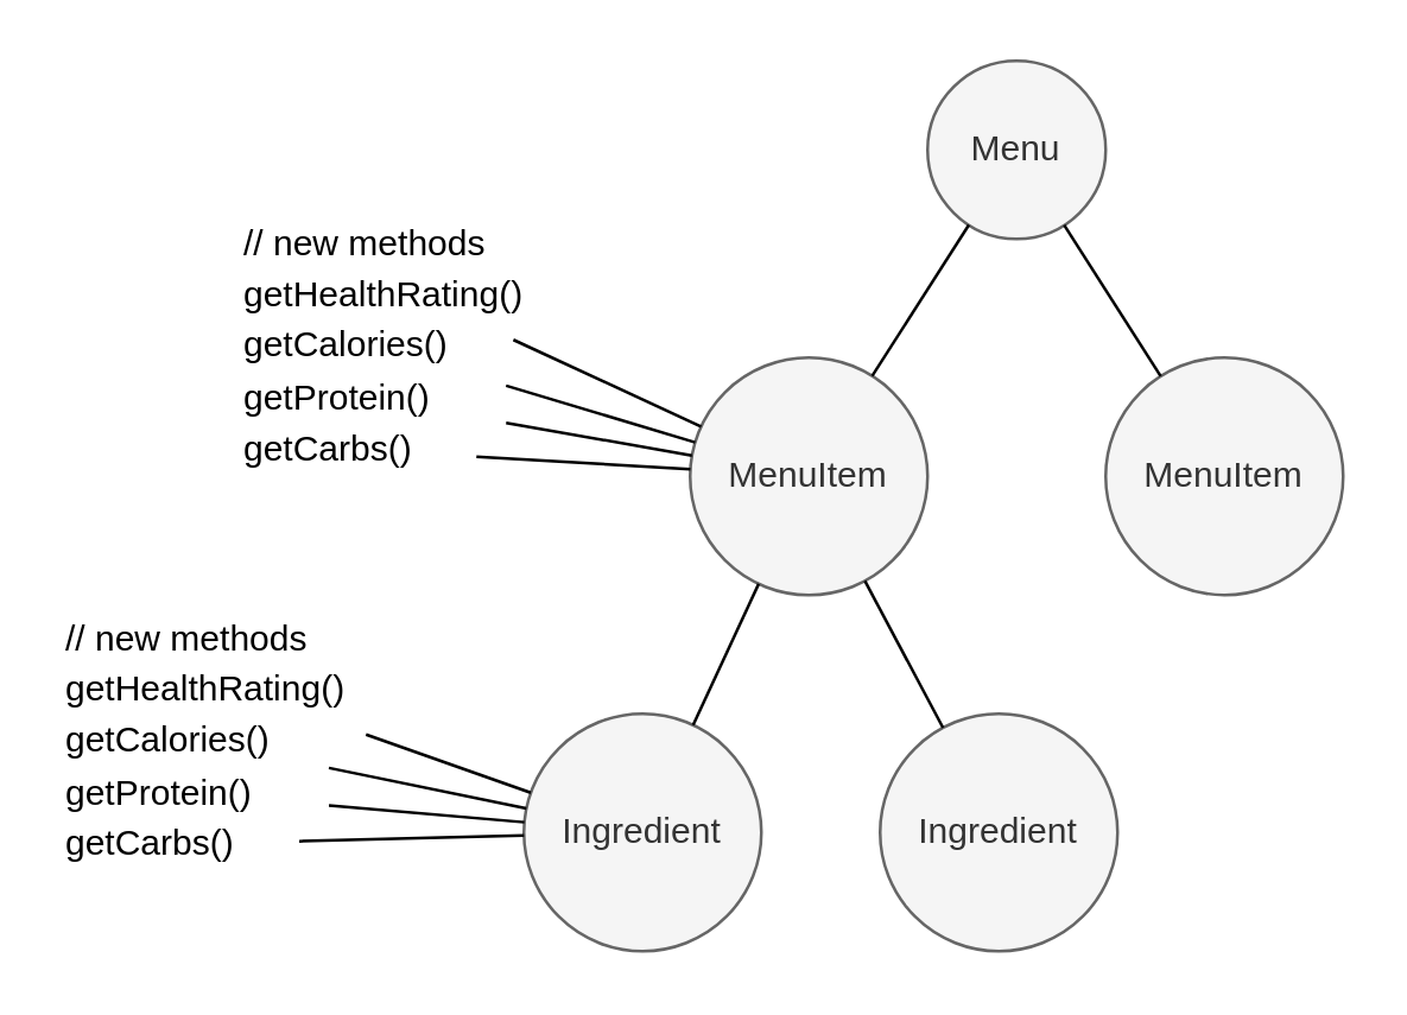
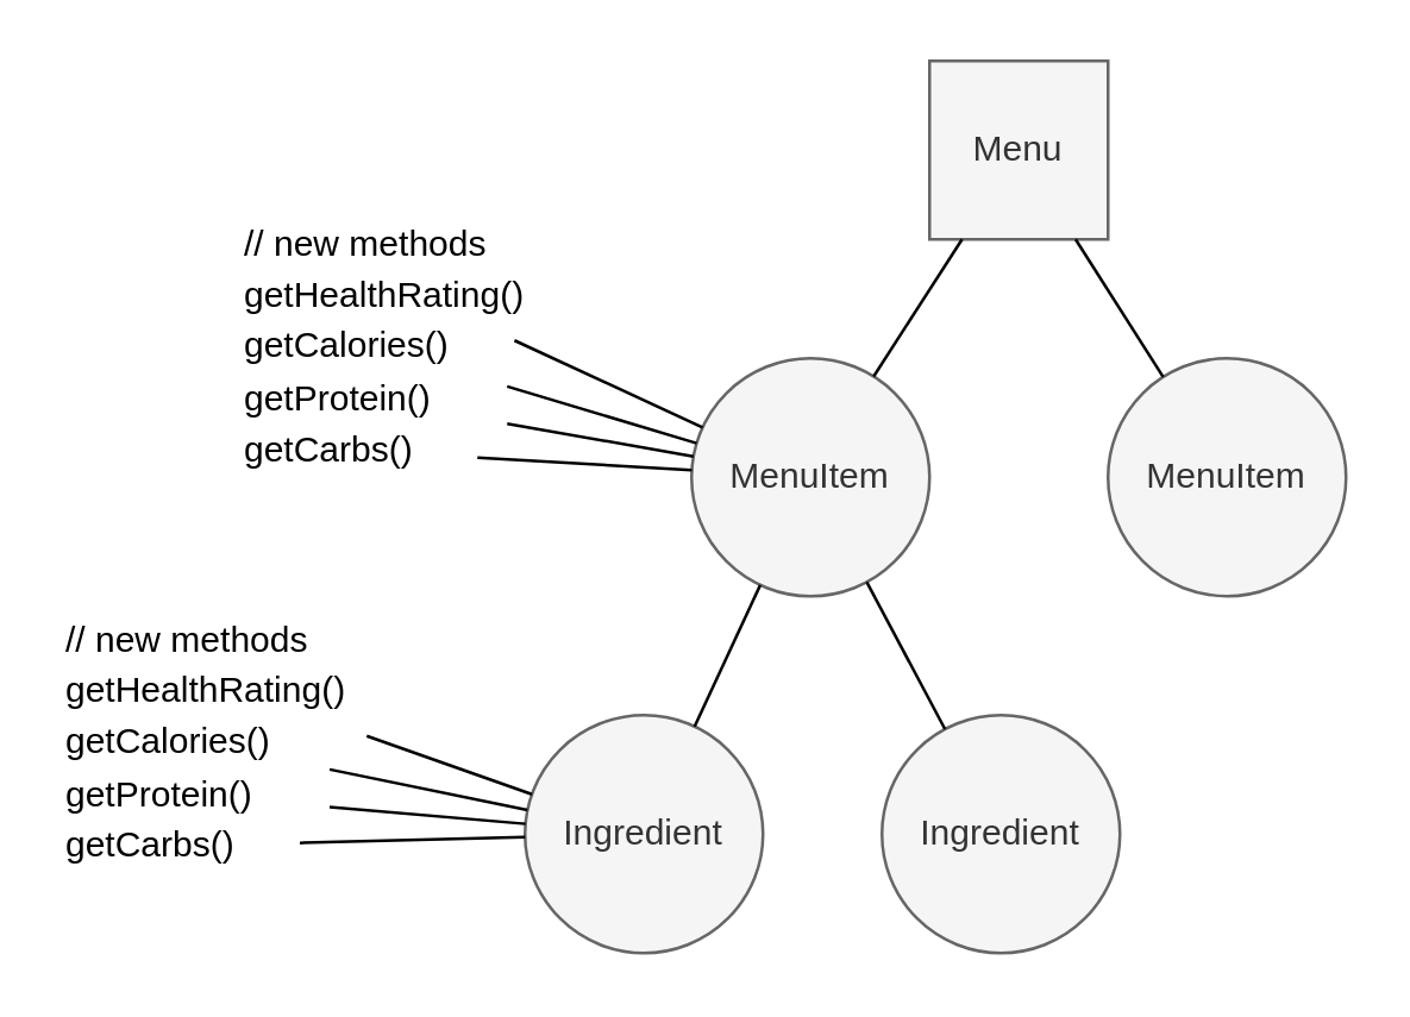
- <mxCell id="2" value="Menu" style="ellipse;whiteSpace=wrap;html=1;aspect=fixed;fillColor=#f5f5f5;fontColor=#333333;strokeColor=#666666;" vertex="1" parent="1"><mxGeometry x="312" y="20" width="60" height="60" as="geometry" /></mxCell>
+ <mxCell id="2" value="Menu" style="whiteSpace=wrap;html=1;aspect=fixed;fillColor=#f5f5f5;fontColor=#333333;strokeColor=#666666;rounded=0;" vertex="1" parent="1"><mxGeometry x="312" y="20" width="60" height="60" as="geometry" /></mxCell>
